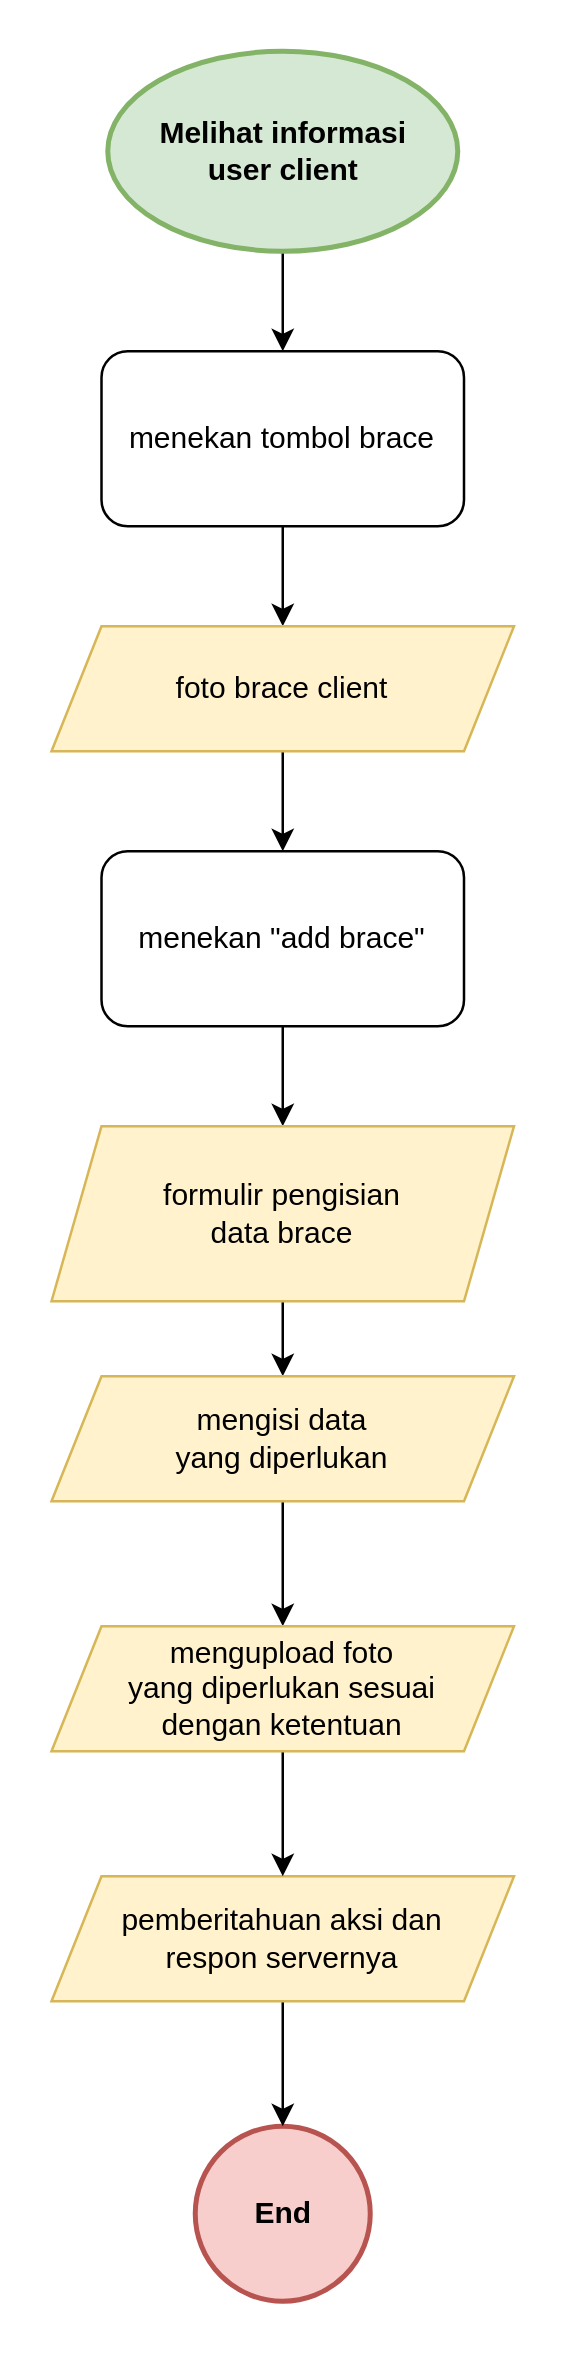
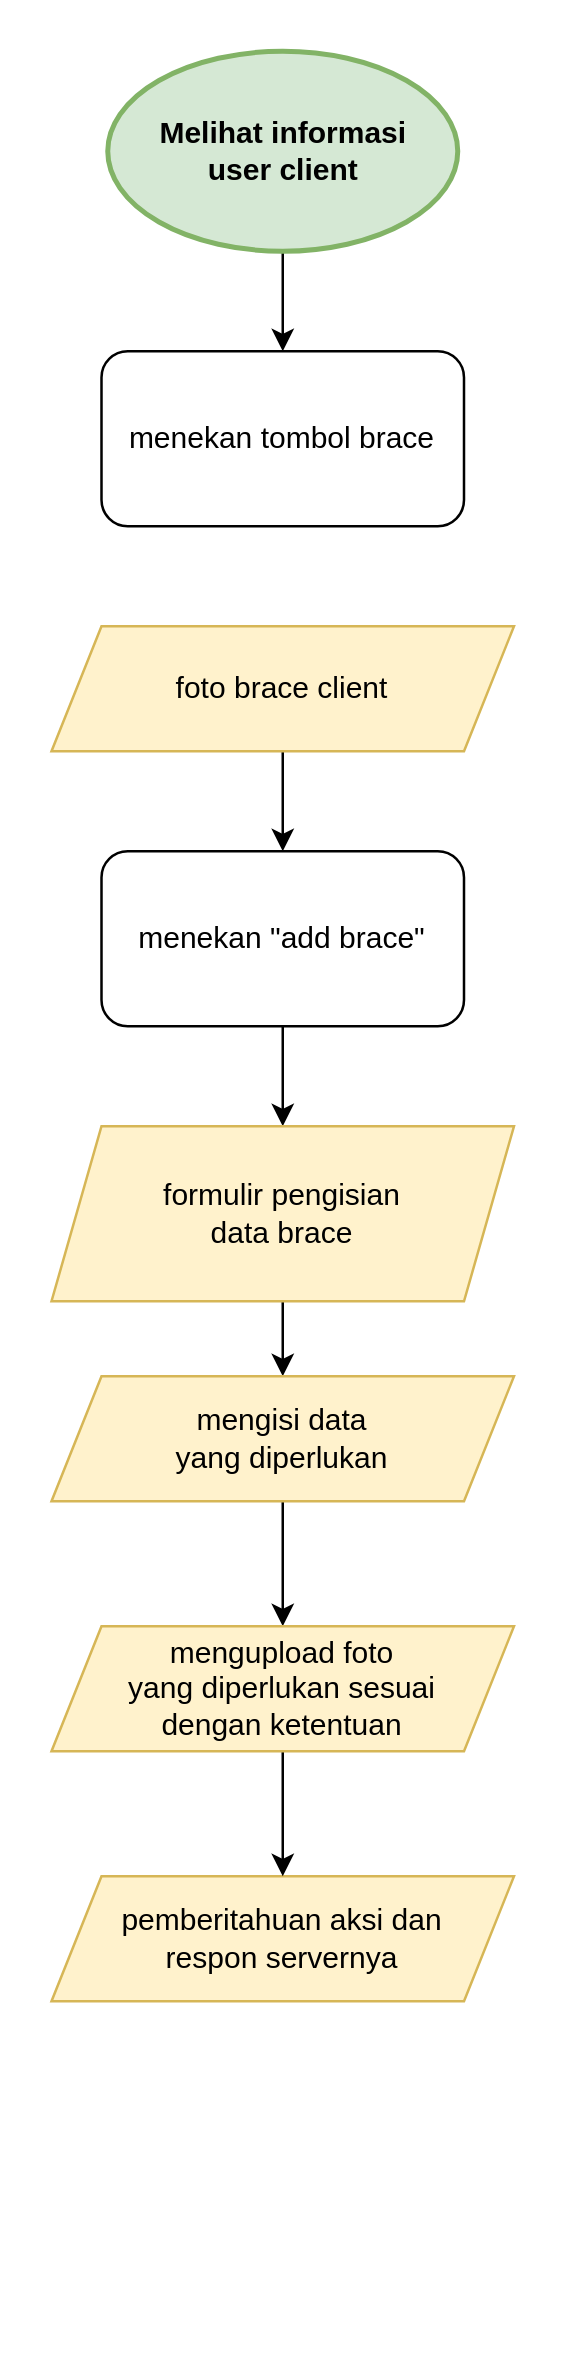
- <mxCell id="2" value="" style="edgeStyle=orthogonalEdgeStyle;rounded=0;orthogonalLoop=1;jettySize=auto;html=1;" edge="1" parent="1" source="3" target="5"><mxGeometry relative="1" as="geometry" /></mxCell>
- <mxCell id="9" style="edgeStyle=orthogonalEdgeStyle;rounded=0;orthogonalLoop=1;jettySize=auto;html=1;" edge="1" parent="1" source="10" target="8"><mxGeometry relative="1" as="geometry" /></mxCell>
- <mxCell id="8" value="End" style="ellipse;whiteSpace=wrap;html=1;aspect=fixed;fillColor=#f8cecc;strokeColor=#b85450;fontStyle=1;strokeWidth=2;" vertex="1" parent="1"><mxGeometry x="77.5" y="850" width="70" height="70" as="geometry" /></mxCell>
